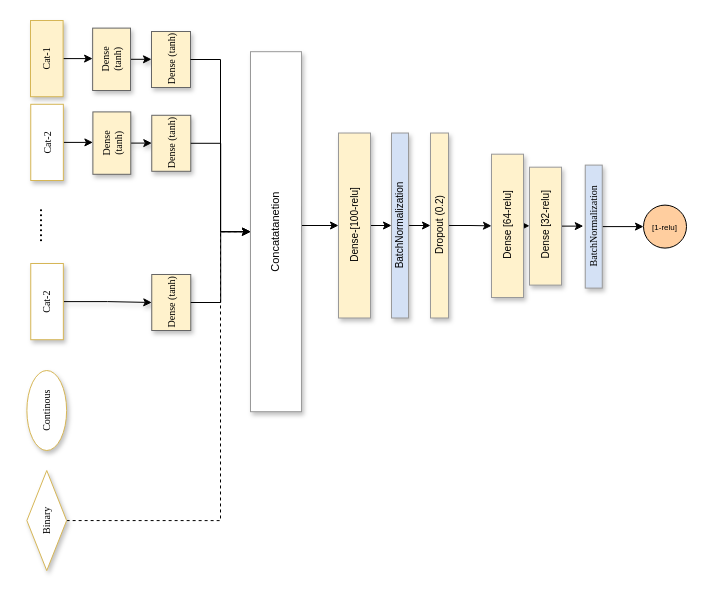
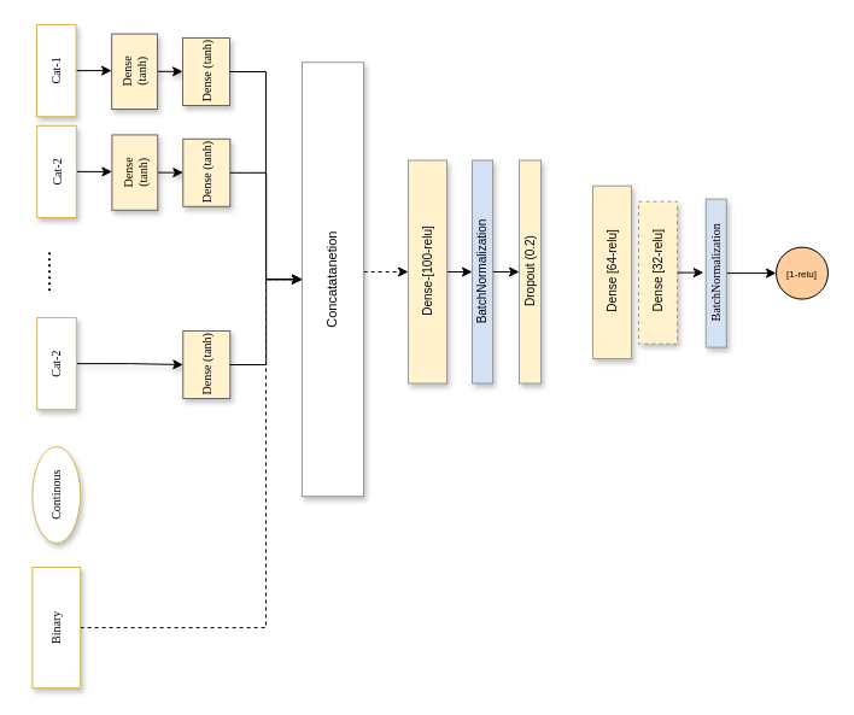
- <mxCell id="32" value="Cat-1" style="whiteSpace=wrap;html=1;shadow=1;fontSize=10;fillColor=#fff2cc;strokeColor=#d6b656;horizontal=0;fontFamily=Tahoma;" vertex="1" parent="27"><mxGeometry width="32.599" height="76.21" as="geometry" /></mxCell>
+ <mxCell id="32" value="Cat-1" style="whiteSpace=wrap;html=1;shadow=1;fontSize=10;fillColor=#FFFFFF;strokeColor=#d6b656;horizontal=0;fontFamily=Tahoma;" vertex="1" parent="27"><mxGeometry width="32.599" height="76.21" as="geometry" /></mxCell>
- <mxCell id="9" style="edgeStyle=orthogonalEdgeStyle;rounded=0;orthogonalLoop=1;jettySize=auto;html=1;exitX=1;exitY=0.5;exitDx=0;exitDy=0;entryX=0;entryY=0.5;entryDx=0;entryDy=0;fontFamily=Tahoma;fontSize=8;" edge="1" parent="1" source="10" target="6"><mxGeometry relative="1" as="geometry"><Array as="points"><mxPoint x="251" y="206.19" /></Array></mxGeometry></mxCell>
+ <mxCell id="9" style="edgeStyle=orthogonalEdgeStyle;rounded=0;orthogonalLoop=1;jettySize=auto;html=1;exitX=1;exitY=0.5;exitDx=0;exitDy=0;entryX=0;entryY=0.5;entryDx=0;entryDy=0;fontFamily=Tahoma;fontSize=8;dashed=1;" edge="1" parent="1" source="10" target="6"><mxGeometry relative="1" as="geometry"><Array as="points"><mxPoint x="251" y="206.19" /></Array></mxGeometry></mxCell>
- <mxCell id="21" style="edgeStyle=orthogonalEdgeStyle;rounded=0;orthogonalLoop=1;jettySize=auto;html=1;exitX=1;exitY=0.5;exitDx=0;exitDy=0;entryX=0;entryY=0.5;entryDx=0;entryDy=0;fontFamily=Tahoma;fontSize=8;fillColor=#FFFFFF;strokeColor=#050505;" edge="1" parent="1" source="22" target="8"><mxGeometry relative="1" as="geometry" /></mxCell>
- <mxCell id="7" style="edgeStyle=orthogonalEdgeStyle;rounded=0;orthogonalLoop=1;jettySize=auto;html=1;exitX=1;exitY=0.5;exitDx=0;exitDy=0;entryX=0;entryY=0.5;entryDx=0;entryDy=0;fontFamily=arial;fontSize=8;fillColor=#FFFFFF;strokeColor=#000000;" edge="1" parent="1" source="8" target="24"><mxGeometry relative="1" as="geometry" /></mxCell>
- <mxCell id="24" value="&lt;font face=&quot;arial&quot;&gt;&amp;nbsp;Dense [32-relu]&lt;/font&gt;" style="whiteSpace=wrap;html=1;shadow=1;fontSize=10;fillColor=#FFF2CC;strokeColor=#999999;horizontal=0;fontFamily=Tahoma;" vertex="1" parent="1"><mxGeometry x="529" y="166.69" width="32" height="117.91" as="geometry" /></mxCell>
+ <mxCell id="24" value="&lt;font face=&quot;arial&quot;&gt;&amp;nbsp;Dense [32-relu]&lt;/font&gt;" style="whiteSpace=wrap;html=1;shadow=1;fontSize=10;fillColor=#FFF2CC;strokeColor=#999999;horizontal=0;fontFamily=Tahoma;dashed=1;" vertex="1" parent="1"><mxGeometry x="529" y="166.69" width="32" height="117.91" as="geometry" /></mxCell>
- <mxCell id="4" value="Binary" style="rhombus;whiteSpace=wrap;html=1;shadow=1;fontSize=10;fillColor=#FFFFFF;strokeColor=#d6b656;horizontal=0;fontFamily=Tahoma;" vertex="1" parent="1"><mxGeometry x="26.38" y="470" width="39.75" height="100.14" as="geometry" /></mxCell>
+ <mxCell id="4" value="Binary" style="whiteSpace=wrap;html=1;shadow=1;fontSize=10;fillColor=#FFFFFF;strokeColor=#d6b656;horizontal=0;fontFamily=Tahoma;" vertex="1" parent="1"><mxGeometry x="26.38" y="470" width="39.75" height="100.14" as="geometry" /></mxCell>
